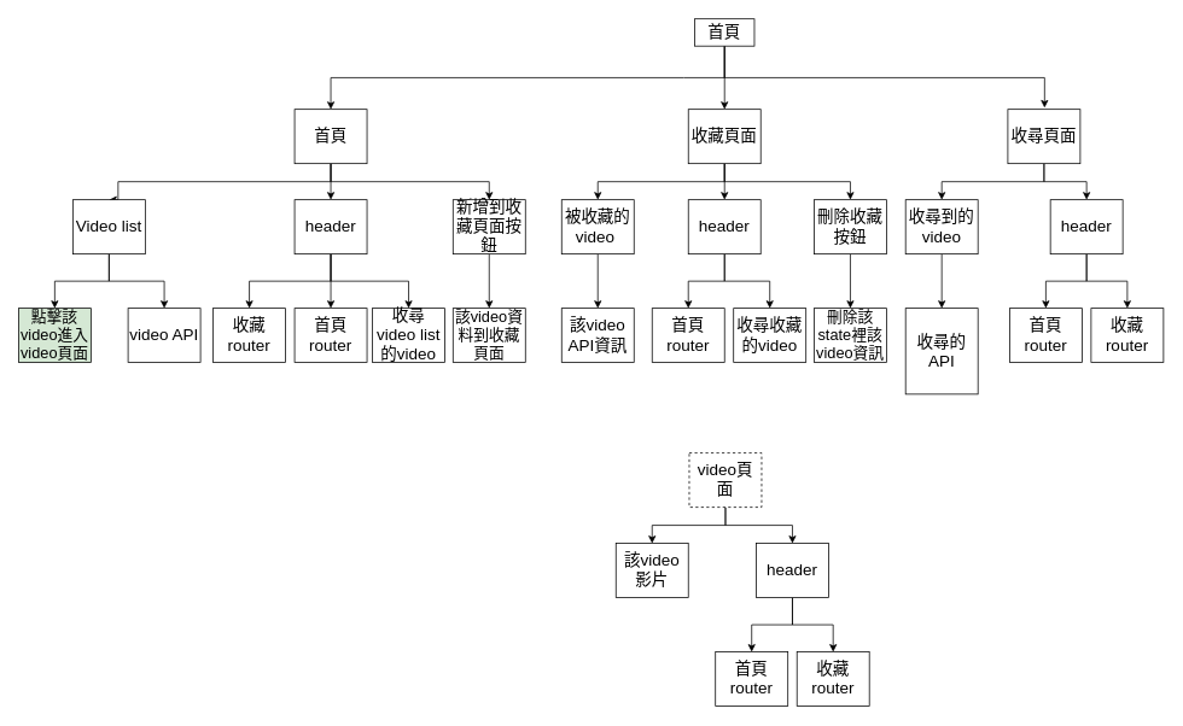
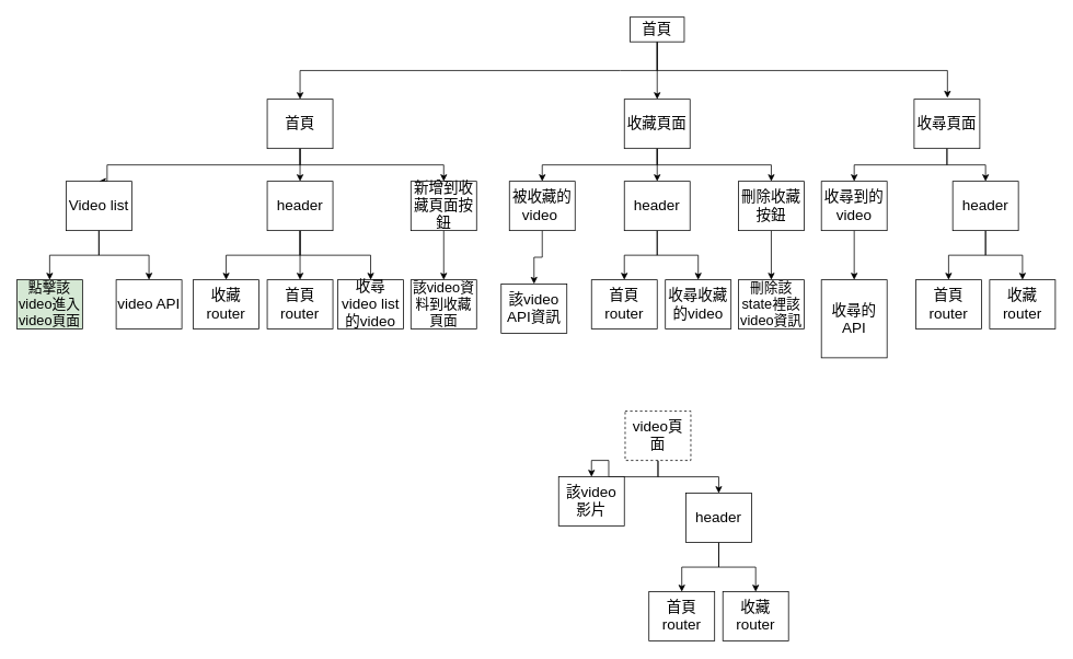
- <mxCell id="43" value="該video API資訊" style="rounded=0;whiteSpace=wrap;html=1;direction=west;fontSize=18;" vertex="1" parent="1"><mxGeometry x="620" y="340" width="80" height="60" as="geometry" /></mxCell>
+ <mxCell id="43" value="該video API資訊" style="rounded=0;whiteSpace=wrap;html=1;direction=west;fontSize=18;" vertex="1" parent="1"><mxGeometry x="610" y="345" width="80" height="60" as="geometry" /></mxCell>
- <mxCell id="53" value="該video影片" style="rounded=0;whiteSpace=wrap;html=1;direction=west;fontSize=18;" vertex="1" parent="1"><mxGeometry x="680" y="600" width="80" height="60" as="geometry" /></mxCell>
+ <mxCell id="53" value="該video影片" style="rounded=0;whiteSpace=wrap;html=1;direction=west;fontSize=18;" vertex="1" parent="1"><mxGeometry x="680" y="580" width="80" height="60" as="geometry" /></mxCell>
